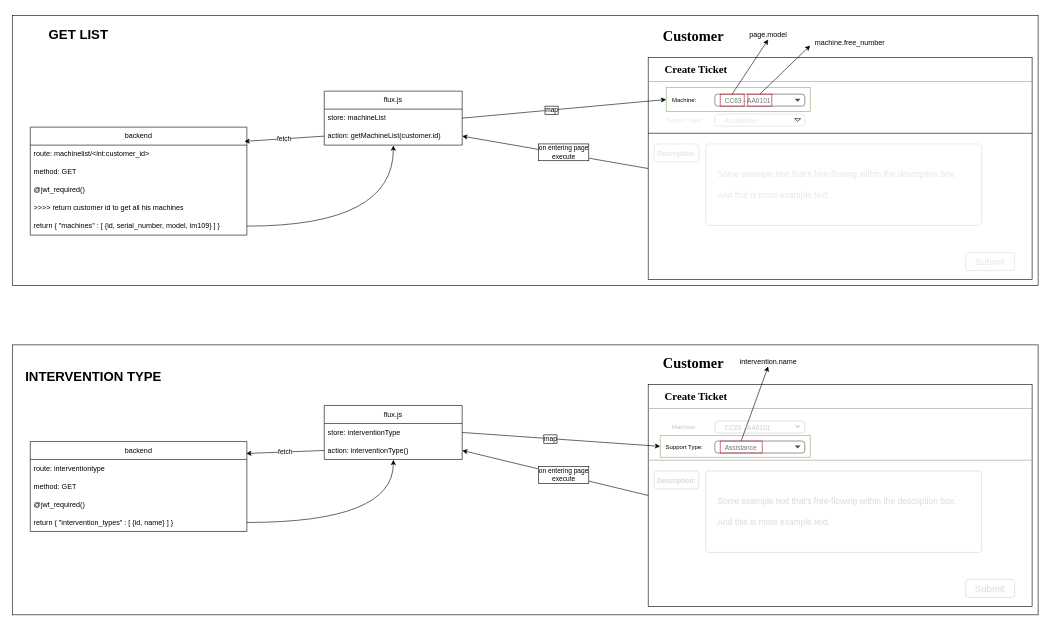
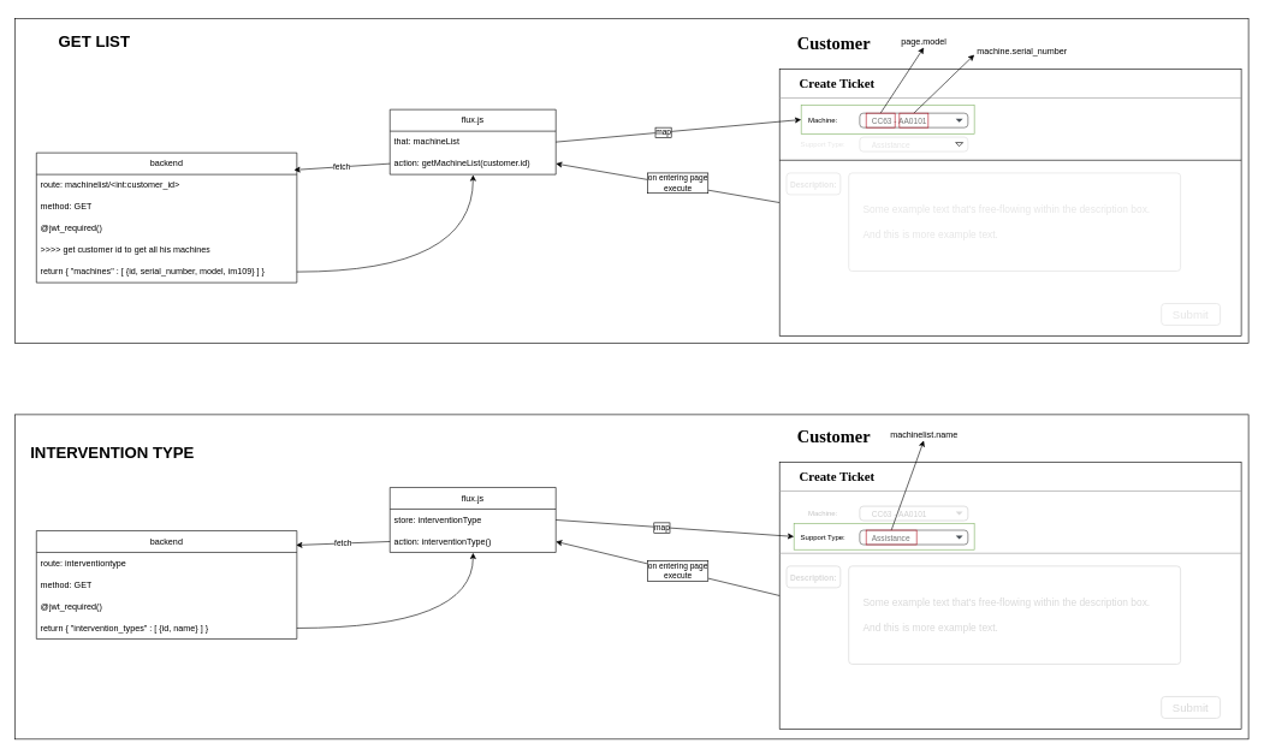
- <mxCell id="40" value="machine.free_number" style="text;html=1;align=center;verticalAlign=middle;resizable=0;points=[];autosize=1;strokeColor=none;fillColor=none;" vertex="1" parent="1"><mxGeometry x="1341.18" y="55" width="150" height="30" as="geometry" /></mxCell>
+ <mxCell id="40" value="machine.serial_number" style="text;html=1;align=center;verticalAlign=middle;resizable=0;points=[];autosize=1;strokeColor=none;fillColor=none;" vertex="1" parent="1"><mxGeometry x="1341.18" y="55" width="150" height="30" as="geometry" /></mxCell>
- <mxCell id="22" value="store: machineList" style="text;strokeColor=none;fillColor=none;align=left;verticalAlign=middle;spacingLeft=4;spacingRight=4;overflow=hidden;points=[[0,0.5],[1,0.5]];portConstraint=eastwest;rotatable=0;whiteSpace=wrap;html=1;" vertex="1" parent="21"><mxGeometry y="30" width="230" height="30" as="geometry" /></mxCell>
+ <mxCell id="22" value="that: machineList" style="text;strokeColor=none;fillColor=none;align=left;verticalAlign=middle;spacingLeft=4;spacingRight=4;overflow=hidden;points=[[0,0.5],[1,0.5]];portConstraint=eastwest;rotatable=0;whiteSpace=wrap;html=1;" vertex="1" parent="21"><mxGeometry y="30" width="230" height="30" as="geometry" /></mxCell>
- <mxCell id="30" value="&amp;gt;&amp;gt;&amp;gt;&amp;gt; return customer id to get all his machines" style="text;strokeColor=none;fillColor=none;align=left;verticalAlign=middle;spacingLeft=4;spacingRight=4;overflow=hidden;points=[[0,0.5],[1,0.5]];portConstraint=eastwest;rotatable=0;whiteSpace=wrap;html=1;" vertex="1" parent="26"><mxGeometry y="120" width="361" height="30" as="geometry" /></mxCell>
+ <mxCell id="30" value="&amp;gt;&amp;gt;&amp;gt;&amp;gt; get customer id to get all his machines" style="text;strokeColor=none;fillColor=none;align=left;verticalAlign=middle;spacingLeft=4;spacingRight=4;overflow=hidden;points=[[0,0.5],[1,0.5]];portConstraint=eastwest;rotatable=0;whiteSpace=wrap;html=1;" vertex="1" parent="26"><mxGeometry y="120" width="361" height="30" as="geometry" /></mxCell>
- <mxCell id="58" value="intervention.name" style="text;html=1;align=center;verticalAlign=middle;resizable=0;points=[];autosize=1;strokeColor=none;fillColor=none;" vertex="1" parent="1"><mxGeometry x="1220" y="588" width="120" height="30" as="geometry" /></mxCell>
+ <mxCell id="58" value="machinelist.name" style="text;html=1;align=center;verticalAlign=middle;resizable=0;points=[];autosize=1;strokeColor=none;fillColor=none;" vertex="1" parent="1"><mxGeometry x="1220" y="588" width="120" height="30" as="geometry" /></mxCell>
